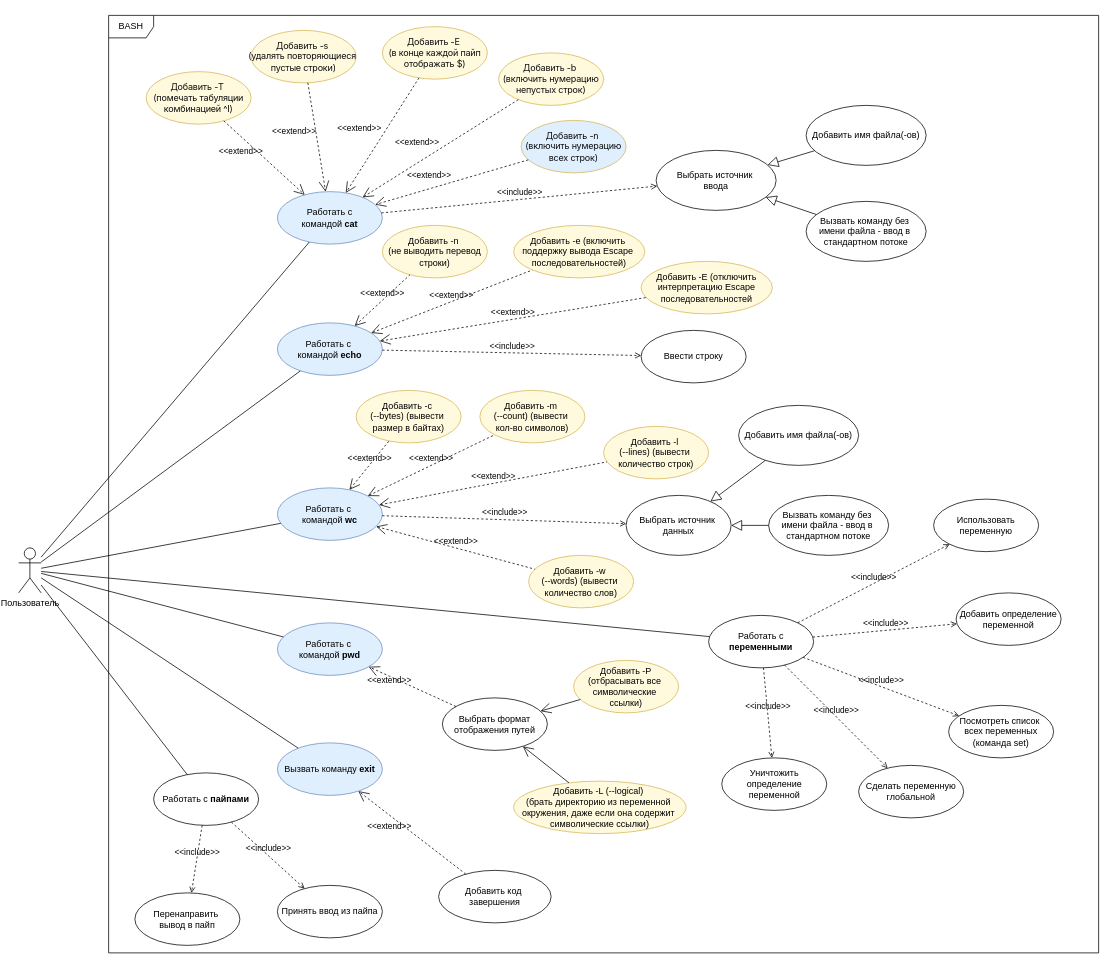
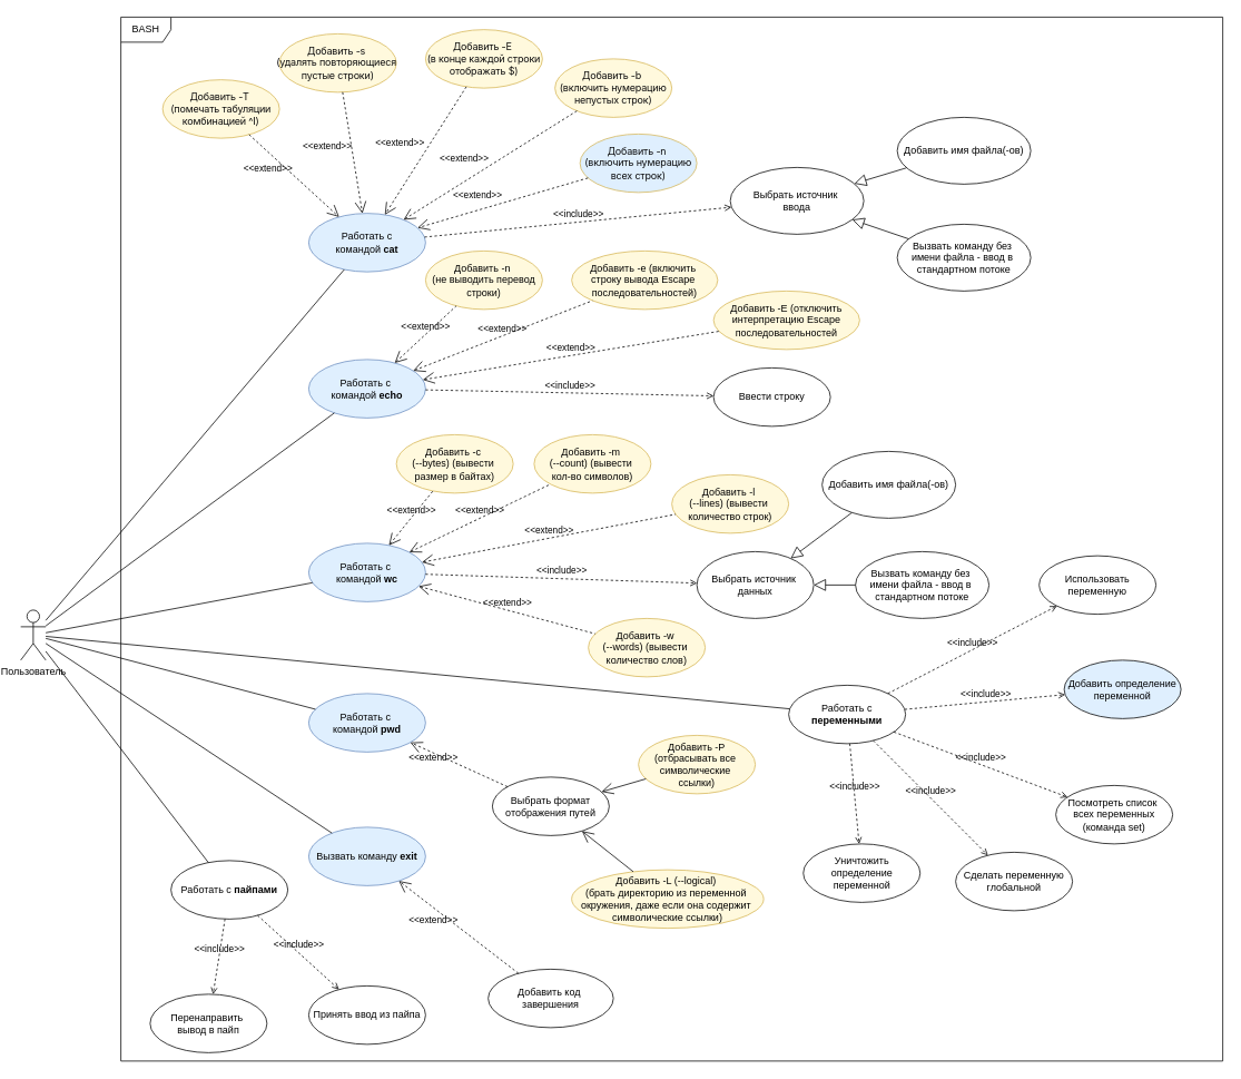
- <mxCell id="41" value="&lt;span style=&quot;color: rgb(14, 14, 15); font-family: Inter, Arial, sans-serif; letter-spacing: -0.26px;&quot;&gt;&lt;span style=&quot;letter-spacing: -0.26px;&quot;&gt;Добавить&amp;nbsp;&lt;/span&gt;-E&amp;nbsp;&lt;/span&gt;&lt;div&gt;&lt;span style=&quot;color: rgb(14, 14, 15); font-family: Inter, Arial, sans-serif; letter-spacing: -0.26px;&quot;&gt;(в конце каждой пайп отображать $)&lt;/span&gt;&lt;/div&gt;" style="ellipse;whiteSpace=wrap;html=1;labelBackgroundColor=none;fillColor=#FFF9DD;strokeColor=#d6b656;" vertex="1" parent="1"><mxGeometry x="505" y="35" width="140" height="70" as="geometry" /></mxCell>
+ <mxCell id="41" value="&lt;span style=&quot;color: rgb(14, 14, 15); font-family: Inter, Arial, sans-serif; letter-spacing: -0.26px;&quot;&gt;&lt;span style=&quot;letter-spacing: -0.26px;&quot;&gt;Добавить&amp;nbsp;&lt;/span&gt;-E&amp;nbsp;&lt;/span&gt;&lt;div&gt;&lt;span style=&quot;color: rgb(14, 14, 15); font-family: Inter, Arial, sans-serif; letter-spacing: -0.26px;&quot;&gt;(в конце каждой строки отображать $)&lt;/span&gt;&lt;/div&gt;" style="ellipse;whiteSpace=wrap;html=1;labelBackgroundColor=none;fillColor=#FFF9DD;strokeColor=#d6b656;" vertex="1" parent="1"><mxGeometry x="505" y="35" width="140" height="70" as="geometry" /></mxCell>
- <mxCell id="51" value="Добавить -e&amp;nbsp;&lt;span style=&quot;background-color: transparent; color: light-dark(rgb(0, 0, 0), rgb(255, 255, 255));&quot;&gt;(включить&amp;nbsp;&lt;/span&gt;&lt;div&gt;поддержку вывода Escape&amp;nbsp;&lt;/div&gt;&lt;div&gt;последовательностей)&lt;/div&gt;" style="ellipse;html=1;whiteSpace=wrap;labelBackgroundColor=none;fillColor=#FFF9DD;strokeColor=#d6b656;" vertex="1" parent="1"><mxGeometry x="680" y="300" width="175" height="70" as="geometry" /></mxCell>
+ <mxCell id="51" value="Добавить -e&amp;nbsp;&lt;span style=&quot;background-color: transparent; color: light-dark(rgb(0, 0, 0), rgb(255, 255, 255));&quot;&gt;(включить&amp;nbsp;&lt;/span&gt;&lt;div&gt;строку вывода Escape&amp;nbsp;&lt;/div&gt;&lt;div&gt;последовательностей)&lt;/div&gt;" style="ellipse;html=1;whiteSpace=wrap;labelBackgroundColor=none;fillColor=#FFF9DD;strokeColor=#d6b656;" vertex="1" parent="1"><mxGeometry x="680" y="300" width="175" height="70" as="geometry" /></mxCell>
- <mxCell id="25" value="Добавить определение переменной" style="ellipse;whiteSpace=wrap;html=1;labelBackgroundColor=none;" vertex="1" parent="1"><mxGeometry x="1270" y="790" width="140" height="70" as="geometry" /></mxCell>
+ <mxCell id="25" value="Добавить определение переменной" style="ellipse;whiteSpace=wrap;html=1;labelBackgroundColor=none;fillColor=#dfeffe;" vertex="1" parent="1"><mxGeometry x="1270" y="790" width="140" height="70" as="geometry" /></mxCell>
